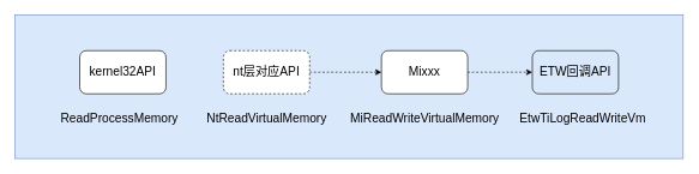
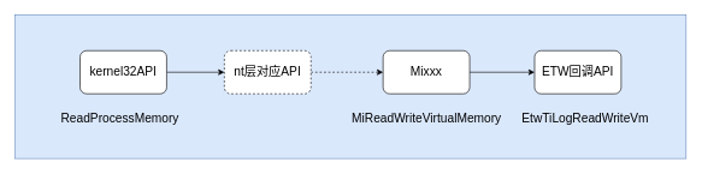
+ <mxCell id="3" value="" style="edgeStyle=orthogonalEdgeStyle;rounded=0;orthogonalLoop=1;jettySize=auto;html=1;fontSize=17;" edge="1" parent="1" source="4" target="6"><mxGeometry relative="1" as="geometry" /></mxCell>
- <mxCell id="7" value="" style="edgeStyle=orthogonalEdgeStyle;rounded=0;orthogonalLoop=1;jettySize=auto;html=1;fontSize=17;dashed=1;" edge="1" parent="1" source="8" target="9"><mxGeometry relative="1" as="geometry" /></mxCell>
+ <mxCell id="7" value="" style="edgeStyle=orthogonalEdgeStyle;rounded=0;orthogonalLoop=1;jettySize=auto;html=1;fontSize=17;" edge="1" parent="1" source="8" target="9"><mxGeometry relative="1" as="geometry" /></mxCell>
- <mxCell id="9" value="ETW回调API" style="rounded=1;whiteSpace=wrap;html=1;fontSize=17;fillColor=#dae8fc;" vertex="1" parent="1"><mxGeometry x="740" y="70" width="120" height="60" as="geometry" /></mxCell>
+ <mxCell id="9" value="ETW回调API" style="rounded=1;whiteSpace=wrap;html=1;fontSize=17;" vertex="1" parent="1"><mxGeometry x="740" y="70" width="120" height="60" as="geometry" /></mxCell>
- <mxCell id="11" value="NtReadVirtualMemory" style="text;html=1;align=center;verticalAlign=middle;resizable=0;points=[];autosize=1;strokeColor=none;fillColor=none;fontSize=17;" vertex="1" parent="1"><mxGeometry x="275" y="150" width="190" height="30" as="geometry" /></mxCell>
